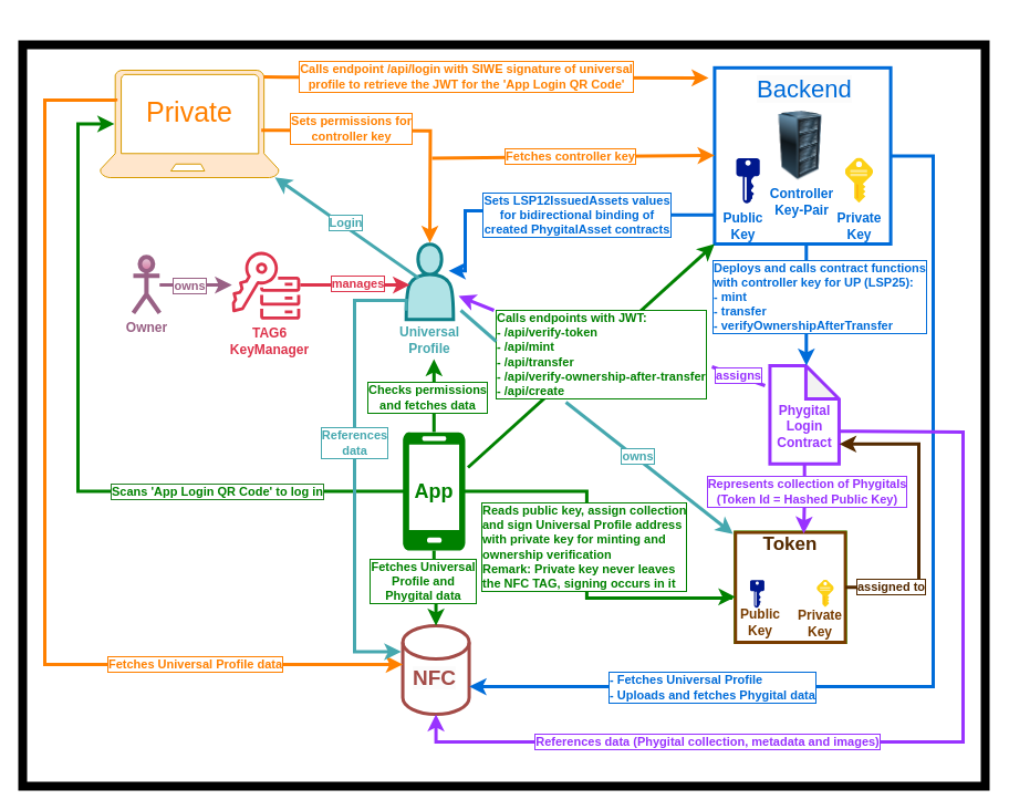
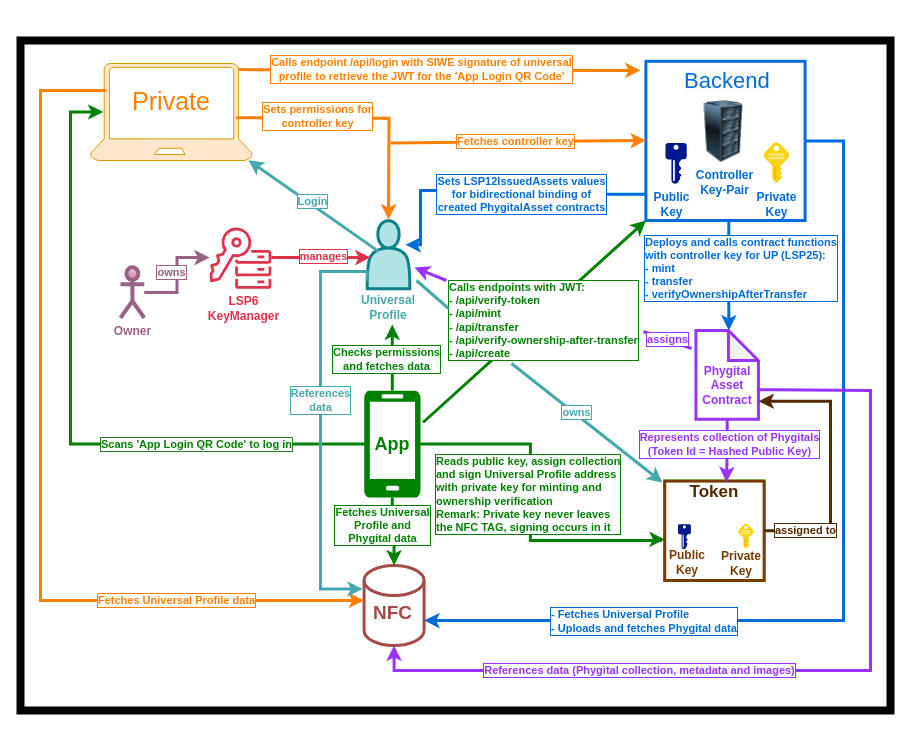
- <mxCell id="4" value="Owner" style="shape=umlActor;verticalLabelPosition=bottom;verticalAlign=top;html=1;outlineConnect=0;strokeWidth=4;fontStyle=1;fillColor=#e6d0de;gradientColor=#d5739d;strokeColor=#996185;fontColor=#996185;" parent="3" vertex="1"><mxGeometry x="20.003" y="21.784" width="23.773" height="50.607" as="geometry" /></mxCell>
+ <mxCell id="4" value="Owner" style="shape=umlActor;verticalLabelPosition=bottom;verticalAlign=top;html=1;outlineConnect=0;strokeWidth=4;fontStyle=1;fillColor=#e6d0de;gradientColor=#d5739d;strokeColor=#996185;fontColor=#996185;" parent="3" vertex="1"><mxGeometry x="20.003" y="56.784" width="23.773" height="50.607" as="geometry" /></mxCell>
- <mxCell id="8" value="TAG6 KeyManager" style="text;html=1;strokeColor=none;fillColor=none;align=center;verticalAlign=middle;whiteSpace=wrap;rounded=0;fontStyle=1;fontColor=#DD344C;" parent="3" vertex="1"><mxGeometry x="108.74" y="80.995" width="69.333" height="34.061" as="geometry" /></mxCell>
+ <mxCell id="8" value="LSP6 KeyManager" style="text;html=1;strokeColor=none;fillColor=none;align=center;verticalAlign=middle;whiteSpace=wrap;rounded=0;fontStyle=1;fontColor=#DD344C;" parent="3" vertex="1"><mxGeometry x="108.74" y="80.995" width="69.333" height="34.061" as="geometry" /></mxCell>
- <mxCell id="62" value="&lt;font style=&quot;font-size: 12px;&quot;&gt;Phygital&lt;br style=&quot;font-size: 12px;&quot;&gt;Login&lt;br style=&quot;font-size: 12px;&quot;&gt;Contract&lt;br style=&quot;font-size: 12px;&quot;&gt;&lt;/font&gt;" style="text;html=1;strokeColor=none;fillColor=none;align=center;verticalAlign=middle;whiteSpace=wrap;rounded=0;fontSize=12;fontStyle=1;fontColor=#9933FF;" parent="60" vertex="1"><mxGeometry x="15.34" y="50" width="50" height="10.97" as="geometry" /></mxCell>
+ <mxCell id="62" value="&lt;font style=&quot;font-size: 12px;&quot;&gt;Phygital&lt;br style=&quot;font-size: 12px;&quot;&gt;Asset&lt;br style=&quot;font-size: 12px;&quot;&gt;Contract&lt;br style=&quot;font-size: 12px;&quot;&gt;&lt;/font&gt;" style="text;html=1;strokeColor=none;fillColor=none;align=center;verticalAlign=middle;whiteSpace=wrap;rounded=0;fontSize=12;fontStyle=1;fontColor=#9933FF;" parent="60" vertex="1"><mxGeometry x="15.34" y="50" width="50" height="10.97" as="geometry" /></mxCell>
